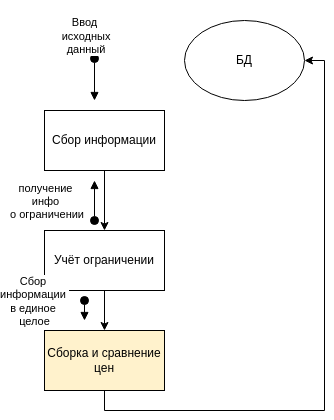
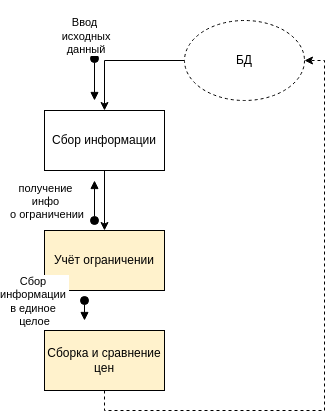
+ <mxCell id="2" style="edgeStyle=orthogonalEdgeStyle;rounded=0;orthogonalLoop=1;jettySize=auto;html=1;exitX=0;exitY=0.5;exitDx=0;exitDy=0;entryX=0.5;entryY=0;entryDx=0;entryDy=0;" edge="1" parent="1" source="3" target="5"><mxGeometry relative="1" as="geometry" /></mxCell>
- <mxCell id="3" value="БД" style="ellipse;whiteSpace=wrap;html=1;" vertex="1" parent="1"><mxGeometry x="160" y="20" width="120" height="80" as="geometry" /></mxCell>
+ <mxCell id="3" value="БД" style="ellipse;whiteSpace=wrap;html=1;dashed=1;" vertex="1" parent="1"><mxGeometry x="160" y="20" width="120" height="80" as="geometry" /></mxCell>
- <mxCell id="7" value="Учёт ограничении" style="rounded=0;whiteSpace=wrap;html=1;" vertex="1" parent="1"><mxGeometry x="20" y="230" width="120" height="60" as="geometry" /></mxCell>
+ <mxCell id="7" value="Учёт ограничении" style="rounded=0;whiteSpace=wrap;html=1;fillColor=#fff2cc;" vertex="1" parent="1"><mxGeometry x="20" y="230" width="120" height="60" as="geometry" /></mxCell>
- <mxCell id="6" style="edgeStyle=orthogonalEdgeStyle;rounded=0;orthogonalLoop=1;jettySize=auto;html=1;exitX=0.5;exitY=1;exitDx=0;exitDy=0;entryX=0.5;entryY=0;entryDx=0;entryDy=0;" edge="1" parent="1" source="7" target="9"><mxGeometry relative="1" as="geometry" /></mxCell>
- <mxCell id="8" style="edgeStyle=orthogonalEdgeStyle;rounded=0;orthogonalLoop=1;jettySize=auto;html=1;exitX=0.5;exitY=1;exitDx=0;exitDy=0;entryX=1;entryY=0.5;entryDx=0;entryDy=0;" edge="1" parent="1" source="9" target="3"><mxGeometry relative="1" as="geometry" /></mxCell>
+ <mxCell id="8" style="edgeStyle=orthogonalEdgeStyle;rounded=0;orthogonalLoop=1;jettySize=auto;html=1;exitX=0.5;exitY=1;exitDx=0;exitDy=0;entryX=1;entryY=0.5;entryDx=0;entryDy=0;dashed=1;" edge="1" parent="1" source="9" target="3"><mxGeometry relative="1" as="geometry" /></mxCell>
